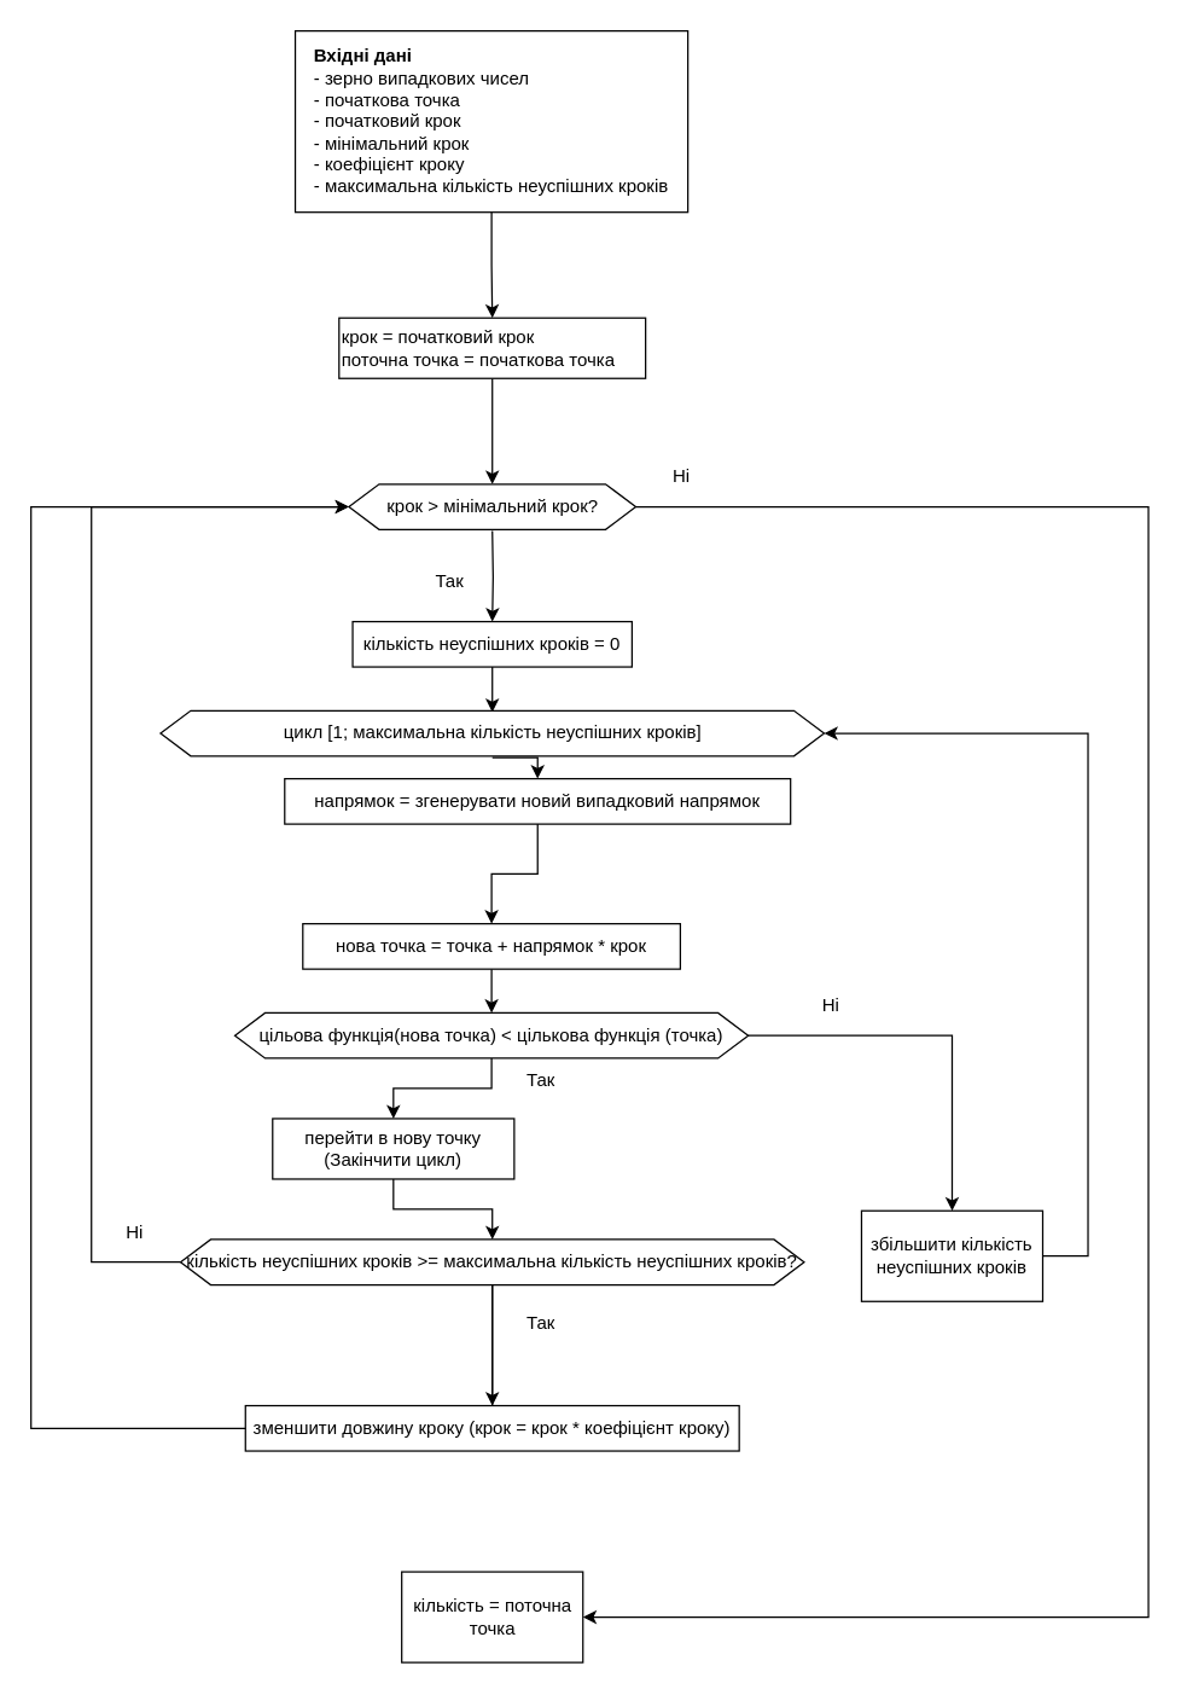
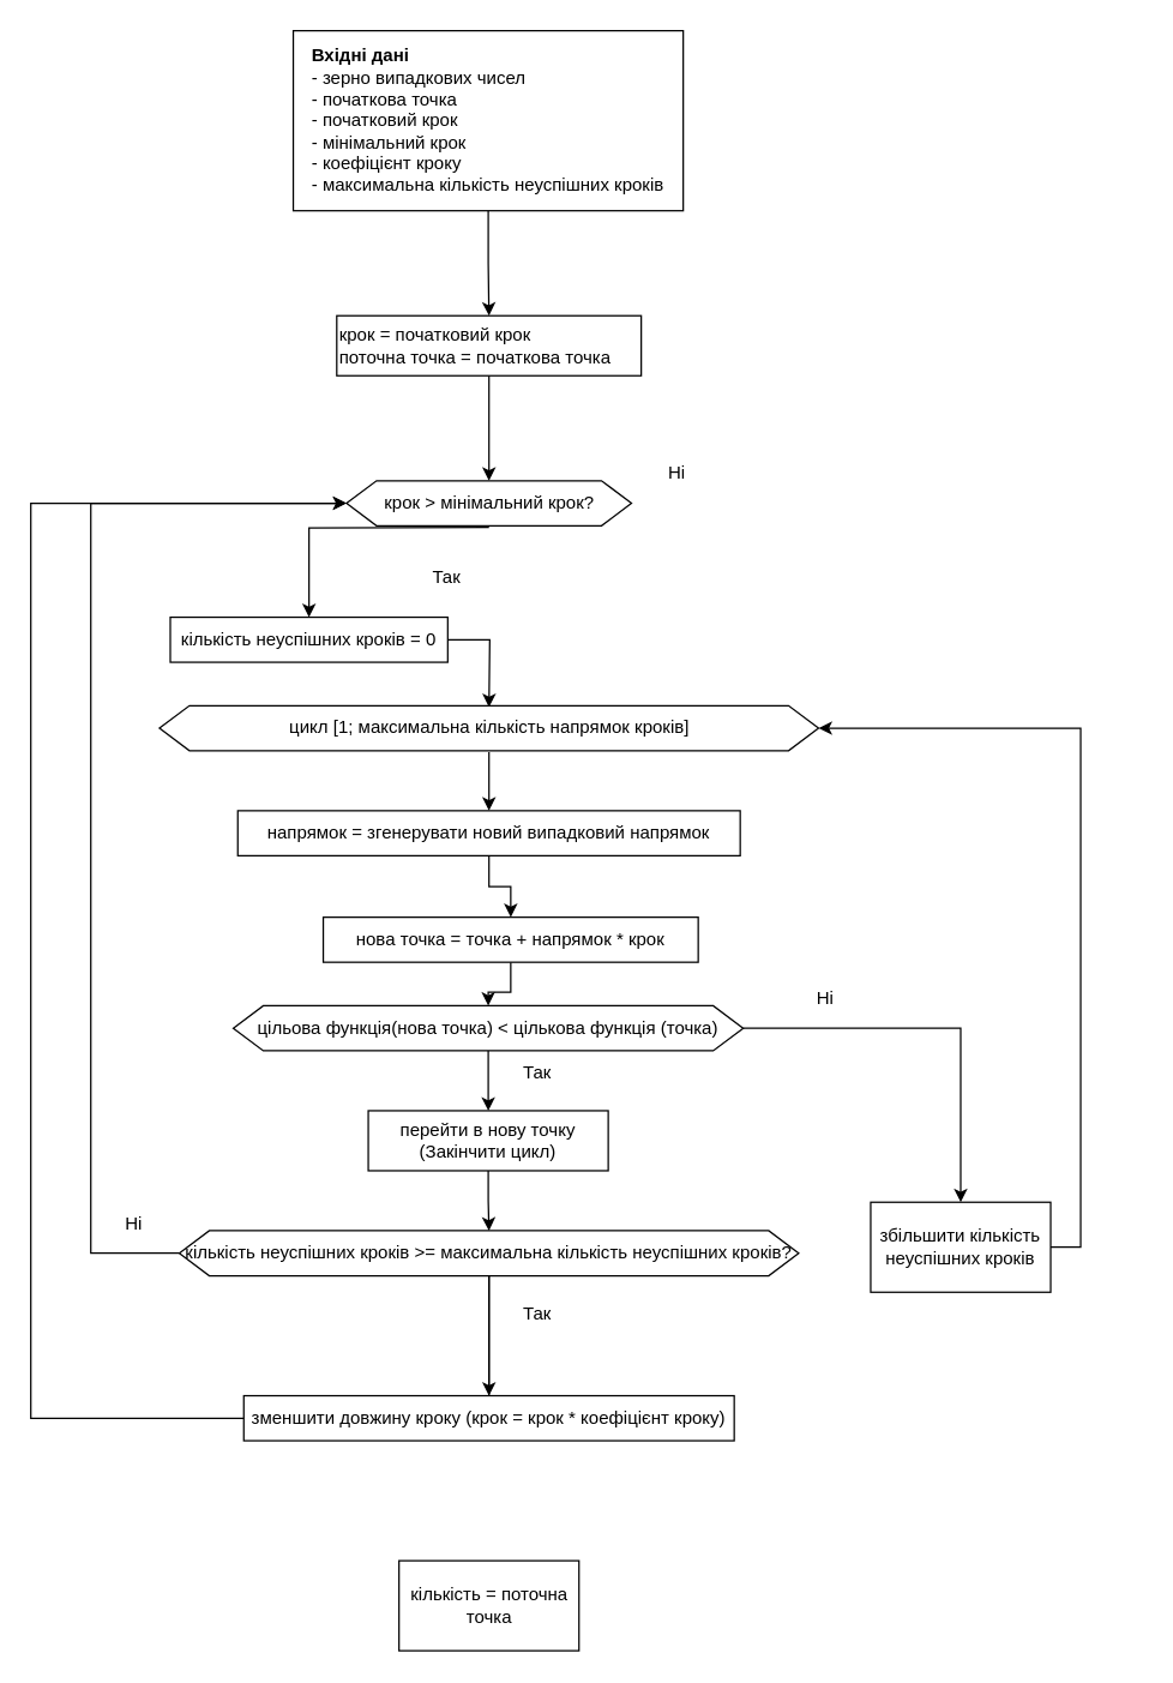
- <mxCell id="8" value="кількість неуспішних кроків = 0" style="rounded=0;whiteSpace=wrap;html=1;" vertex="1" parent="1"><mxGeometry x="233" y="411" width="185" height="30" as="geometry" /></mxCell>
+ <mxCell id="8" value="кількість неуспішних кроків = 0" style="rounded=0;whiteSpace=wrap;html=1;" vertex="1" parent="1"><mxGeometry x="113" y="411" width="185" height="30" as="geometry" /></mxCell>
- <mxCell id="24" value="цикл [1; максимальна кількість неуспішних кроків]" style="shape=hexagon;perimeter=hexagonPerimeter2;whiteSpace=wrap;html=1;fixedSize=1;" vertex="1" parent="1"><mxGeometry x="105.75" y="470" width="439.5" height="30" as="geometry" /></mxCell>
+ <mxCell id="24" value="цикл [1; максимальна кількість напрямок кроків]" style="shape=hexagon;perimeter=hexagonPerimeter2;whiteSpace=wrap;html=1;fixedSize=1;" vertex="1" parent="1"><mxGeometry x="105.75" y="470" width="439.5" height="30" as="geometry" /></mxCell>
- <mxCell id="11" value="напрямок = згенерувати новий випадковий напрямок" style="rounded=0;whiteSpace=wrap;html=1;" vertex="1" parent="1"><mxGeometry x="188" y="515" width="335" height="30" as="geometry" /></mxCell>
+ <mxCell id="11" value="напрямок = згенерувати новий випадковий напрямок" style="rounded=0;whiteSpace=wrap;html=1;" vertex="1" parent="1"><mxGeometry x="158" y="540" width="335" height="30" as="geometry" /></mxCell>
- <mxCell id="13" value="нова точка = точка + напрямок * крок" style="rounded=0;whiteSpace=wrap;html=1;" vertex="1" parent="1"><mxGeometry x="200" y="611" width="250" height="30" as="geometry" /></mxCell>
+ <mxCell id="13" value="нова точка = точка + напрямок * крок" style="rounded=0;whiteSpace=wrap;html=1;" vertex="1" parent="1"><mxGeometry x="215" y="611" width="250" height="30" as="geometry" /></mxCell>
- <mxCell id="22" style="edgeStyle=orthogonalEdgeStyle;rounded=0;orthogonalLoop=1;jettySize=auto;html=1;entryX=1;entryY=0.5;entryDx=0;entryDy=0;" edge="1" parent="1" source="23" target="34"><mxGeometry relative="1" as="geometry"><Array as="points"><mxPoint x="760" y="335" /><mxPoint x="760" y="1070" /></Array></mxGeometry></mxCell>
- <mxCell id="19" value="перейти в нову точку&lt;div&gt;(Закінчити цикл)&lt;/div&gt;" style="rounded=0;whiteSpace=wrap;html=1;" vertex="1" parent="1"><mxGeometry x="180" y="740" width="160" height="40" as="geometry" /></mxCell>
+ <mxCell id="19" value="перейти в нову точку&lt;div&gt;(Закінчити цикл)&lt;/div&gt;" style="rounded=0;whiteSpace=wrap;html=1;" vertex="1" parent="1"><mxGeometry x="245" y="740" width="160" height="40" as="geometry" /></mxCell>
- <mxCell id="16" value="збільшити кількість неуспішних кроків" style="rounded=0;whiteSpace=wrap;html=1;" vertex="1" parent="1"><mxGeometry x="570" y="801" width="120" height="60" as="geometry" /></mxCell>
+ <mxCell id="16" value="збільшити кількість неуспішних кроків" style="rounded=0;whiteSpace=wrap;html=1;" vertex="1" parent="1"><mxGeometry x="580" y="801" width="120" height="60" as="geometry" /></mxCell>
